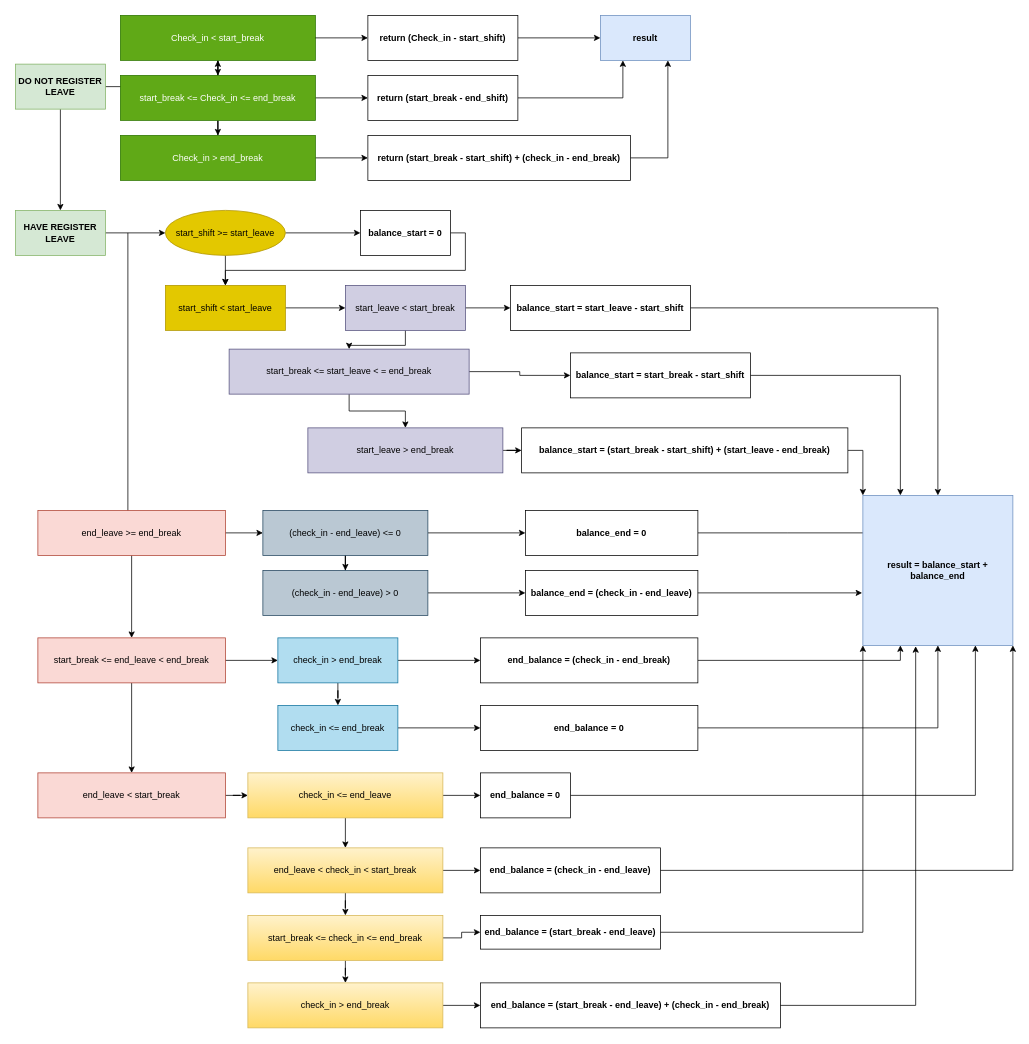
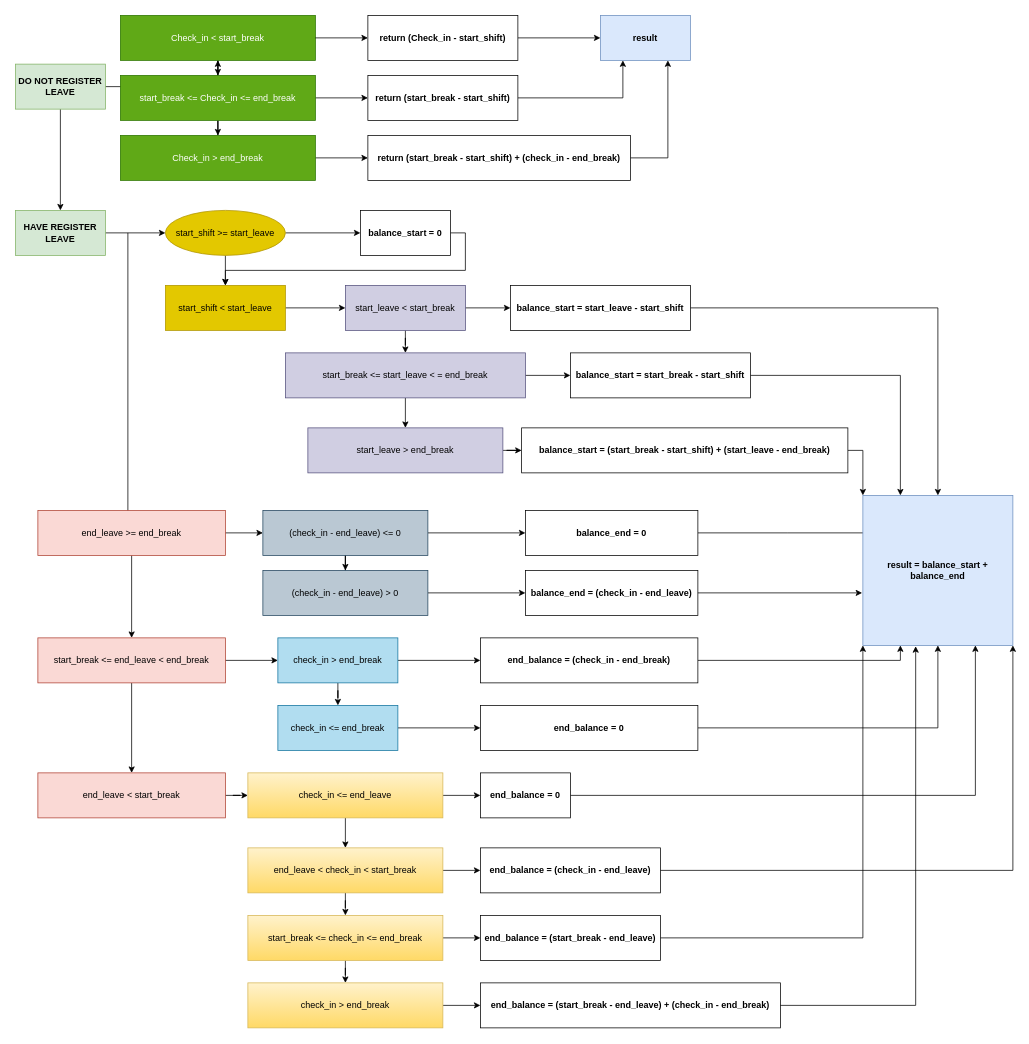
- <mxCell id="14" value="return (start_break - end_shift)" style="whiteSpace=wrap;html=1;rounded=0;fontStyle=1;" parent="1" vertex="1"><mxGeometry x="490" y="100" width="200" height="60" as="geometry" /></mxCell>
+ <mxCell id="14" value="return (start_break - start_shift)" style="whiteSpace=wrap;html=1;rounded=0;fontStyle=1;" parent="1" vertex="1"><mxGeometry x="490" y="100" width="200" height="60" as="geometry" /></mxCell>
- <mxCell id="35" value="start_break &amp;lt;= start_leave &amp;lt; = end_break" style="whiteSpace=wrap;html=1;rounded=0;fontStyle=0;fillColor=#d0cee2;strokeColor=#56517e;" parent="1" vertex="1"><mxGeometry x="305" y="465" width="320" height="60" as="geometry" /></mxCell>
+ <mxCell id="35" value="start_break &amp;lt;= start_leave &amp;lt; = end_break" style="whiteSpace=wrap;html=1;rounded=0;fontStyle=0;fillColor=#d0cee2;strokeColor=#56517e;" parent="1" vertex="1"><mxGeometry x="380" y="470" width="320" height="60" as="geometry" /></mxCell>
- <mxCell id="82" value="end_balance = (start_break - end_leave)" style="whiteSpace=wrap;html=1;rounded=0;fontStyle=1;" parent="1" vertex="1"><mxGeometry x="640" y="1220" width="240" height="45" as="geometry" /></mxCell>
+ <mxCell id="82" value="end_balance = (start_break - end_leave)" style="whiteSpace=wrap;html=1;rounded=0;fontStyle=1;" parent="1" vertex="1"><mxGeometry x="640" y="1220" width="240" height="60" as="geometry" /></mxCell>
